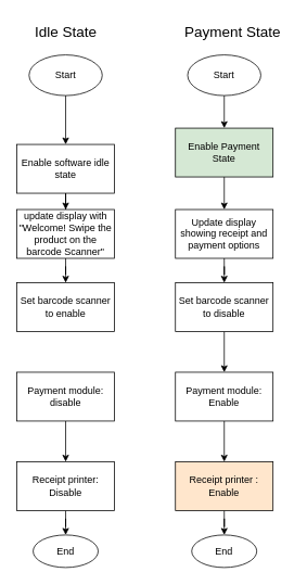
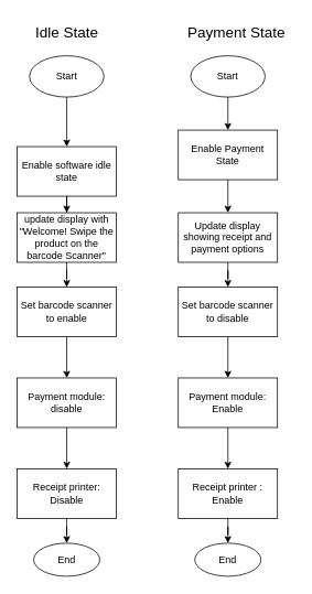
- <mxCell id="18" value="Enable Payment State" style="whiteSpace=wrap;html=1;fillColor=#d5e8d4;" parent="1" vertex="1"><mxGeometry x="215" y="157" width="120" height="60" as="geometry" /></mxCell>
+ <mxCell id="18" value="Enable Payment State" style="whiteSpace=wrap;html=1;" parent="1" vertex="1"><mxGeometry x="215" y="157" width="120" height="60" as="geometry" /></mxCell>
+ <mxCell id="8" value="" style="edgeStyle=orthogonalEdgeStyle;rounded=0;orthogonalLoop=1;jettySize=auto;html=1;" parent="1" source="9" target="11" edge="1"><mxGeometry relative="1" as="geometry" /></mxCell>
- <mxCell id="26" value="Receipt printer : Enable" style="whiteSpace=wrap;html=1;fillColor=#ffe6cc;" parent="1" vertex="1"><mxGeometry x="215" y="567" width="120" height="60" as="geometry" /></mxCell>
+ <mxCell id="26" value="Receipt printer : Enable" style="whiteSpace=wrap;html=1;" parent="1" vertex="1"><mxGeometry x="215" y="567" width="120" height="60" as="geometry" /></mxCell>
